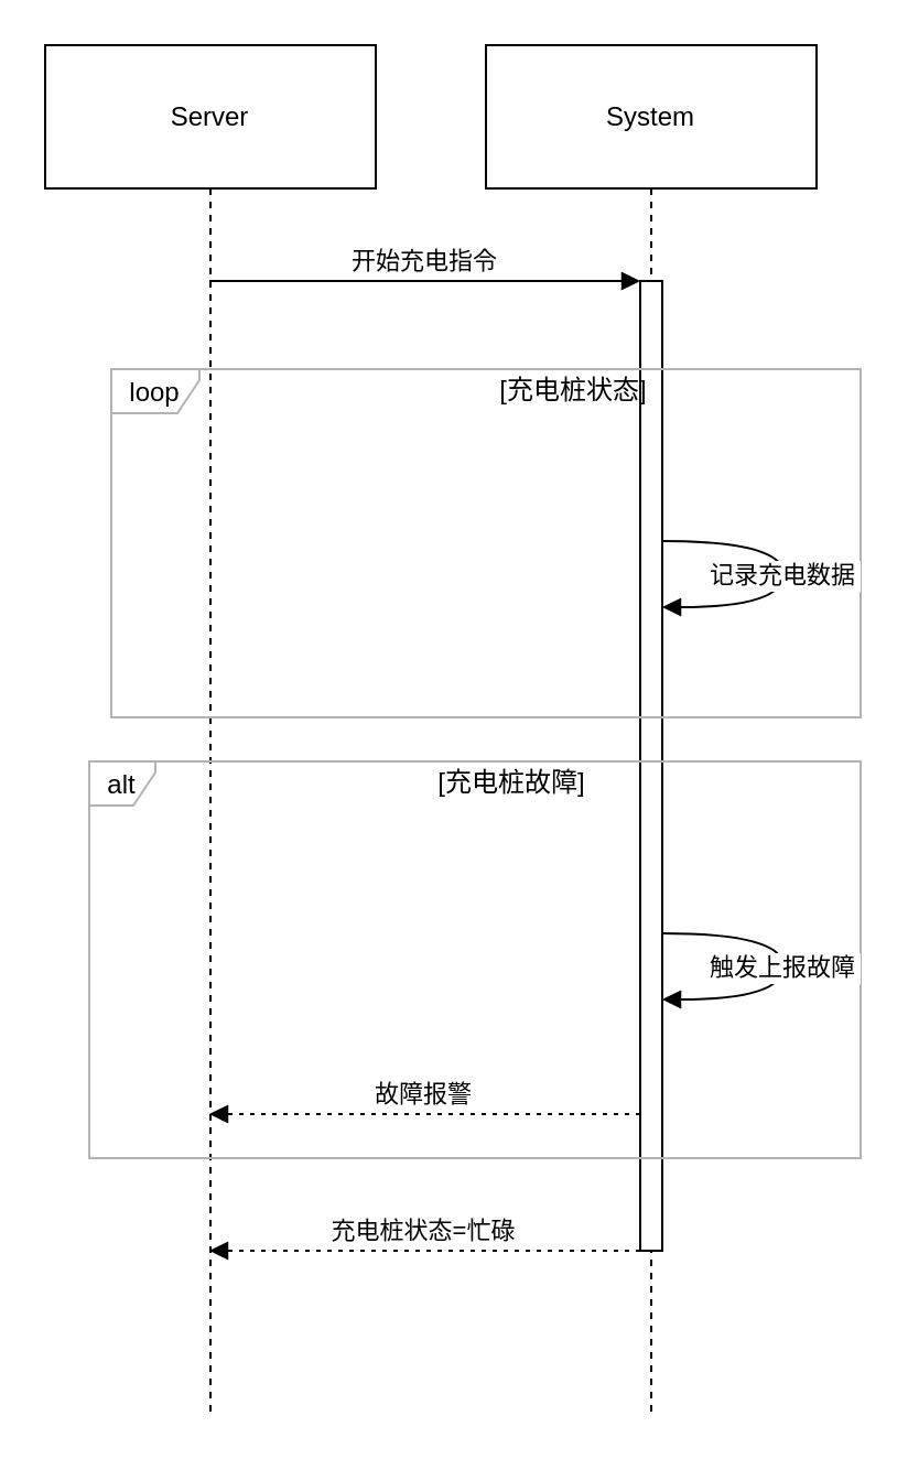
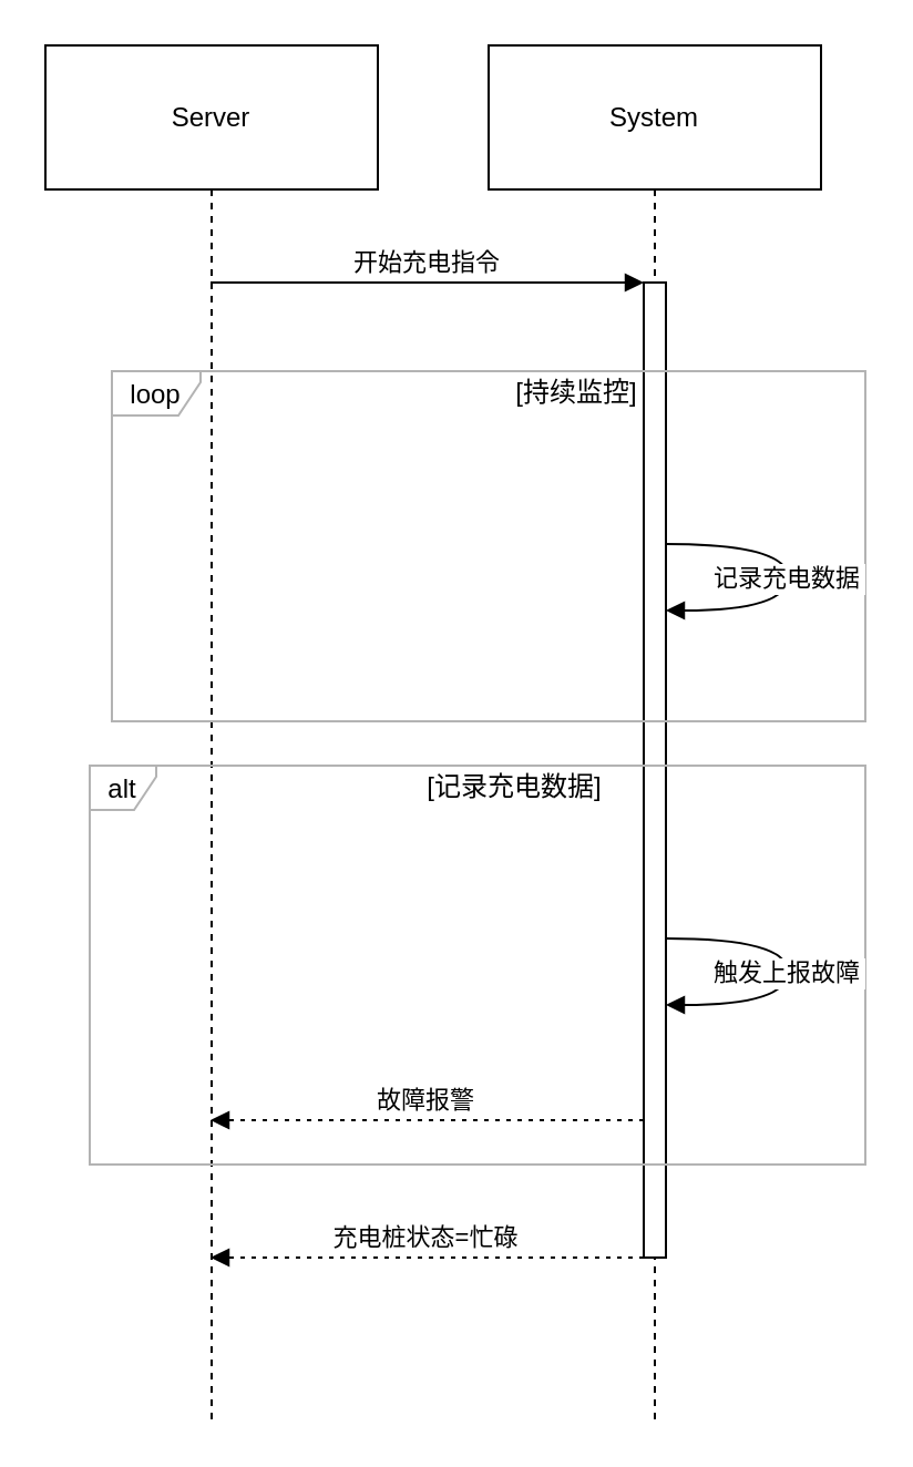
- <mxCell id="6" value="[充电桩状态]" style="text;strokeColor=none;fillColor=none;align=center;verticalAlign=middle;whiteSpace=wrap;" vertex="1" parent="5"><mxGeometry x="80" width="260" height="20" as="geometry" /></mxCell>
+ <mxCell id="6" value="[持续监控]" style="text;strokeColor=none;fillColor=none;align=center;verticalAlign=middle;whiteSpace=wrap;" vertex="1" parent="5"><mxGeometry x="80" width="260" height="20" as="geometry" /></mxCell>
- <mxCell id="8" value="[充电桩故障]" style="text;strokeColor=none;fillColor=none;align=center;verticalAlign=middle;whiteSpace=wrap;" vertex="1" parent="7"><mxGeometry x="34.314" width="315.686" height="20" as="geometry" /></mxCell>
+ <mxCell id="8" value="[记录充电数据]" style="text;strokeColor=none;fillColor=none;align=center;verticalAlign=middle;whiteSpace=wrap;" vertex="1" parent="7"><mxGeometry x="34.314" width="315.686" height="20" as="geometry" /></mxCell>
